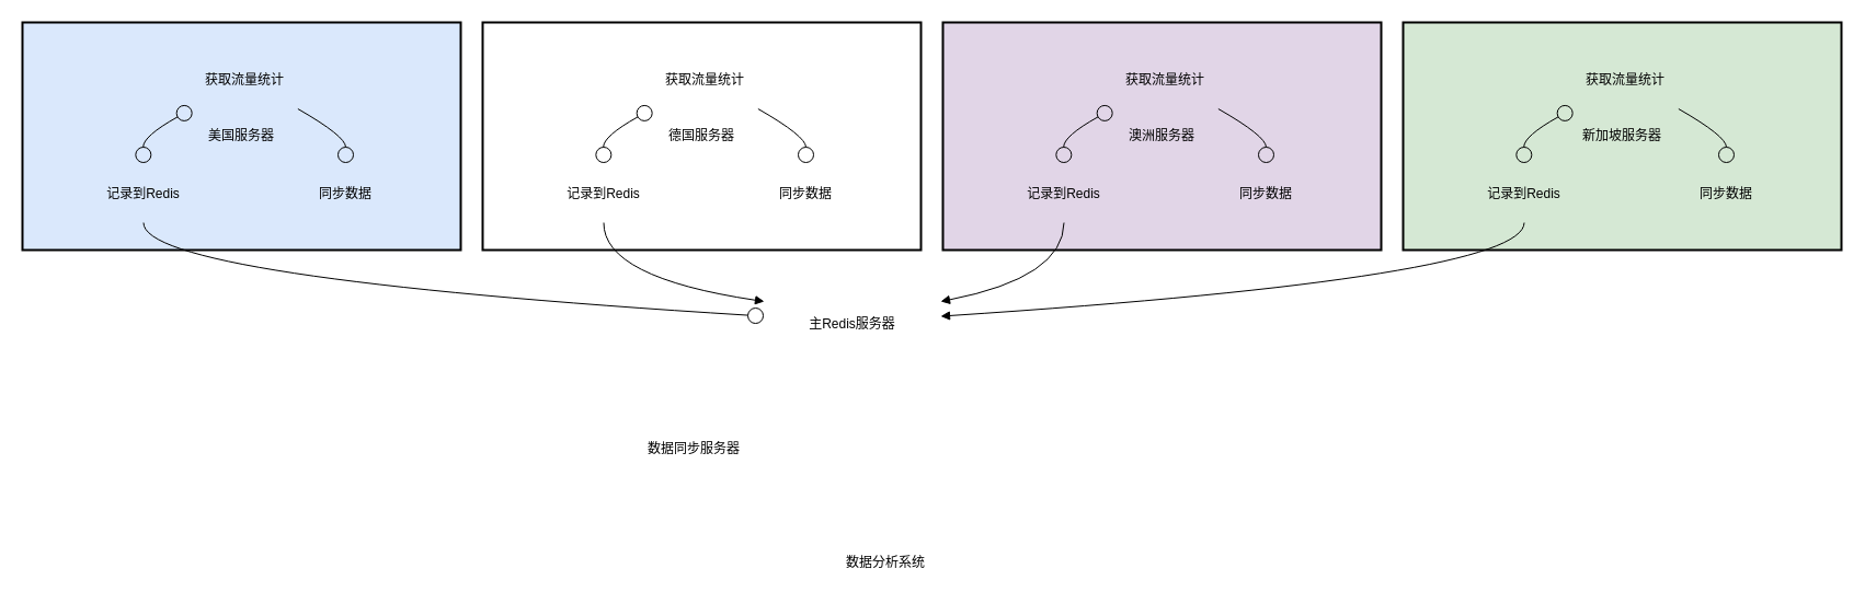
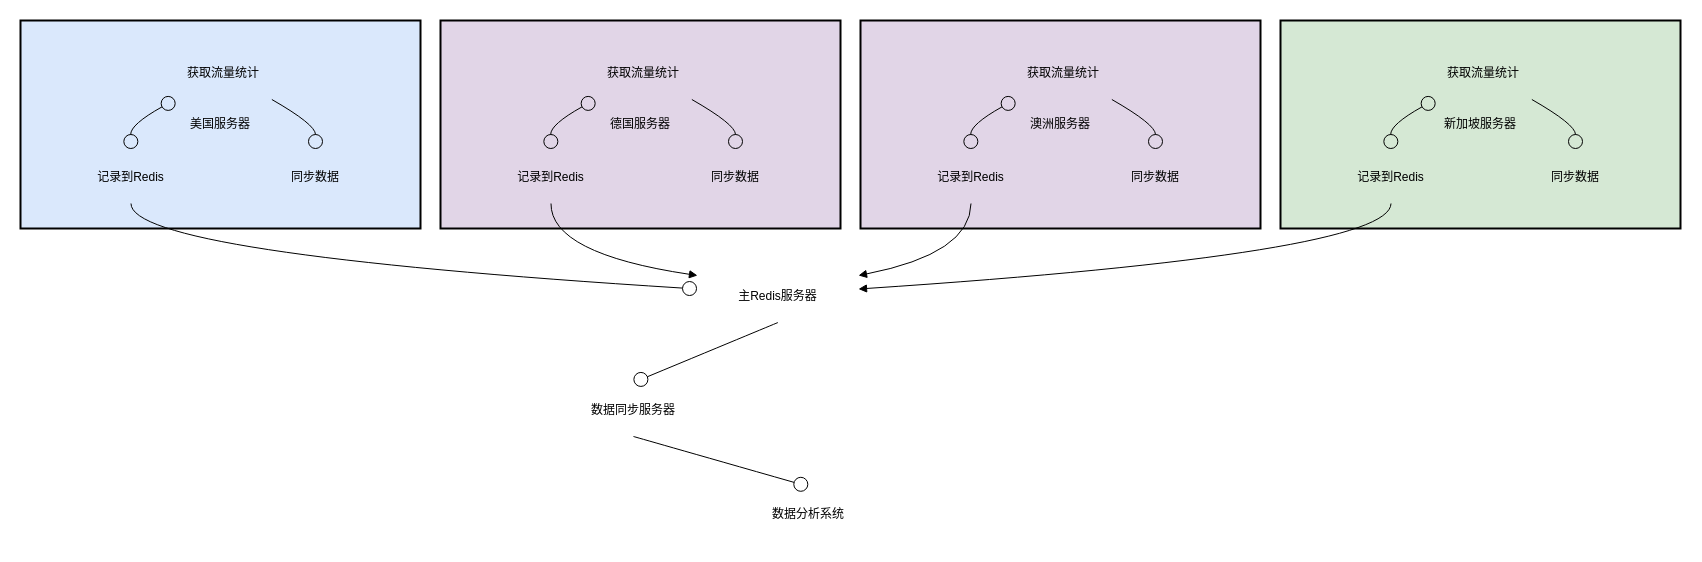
- <mxCell id="4" value="德国服务器" style="whiteSpace=wrap;strokeWidth=2;" vertex="1" parent="1"><mxGeometry x="440" y="20" width="400" height="208" as="geometry" /></mxCell>
+ <mxCell id="4" value="德国服务器" style="whiteSpace=wrap;strokeWidth=2;fillColor=#e1d5e7;" vertex="1" parent="1"><mxGeometry x="440" y="20" width="400" height="208" as="geometry" /></mxCell>
+ <mxCell id="33" value="" style="curved=1;startArrow=none;endArrow=circle;endFill=0;exitX=0.5;exitY=1;entryX=0.5;entryY=0;" edge="1" parent="1" source="18" target="19"><mxGeometry relative="1" as="geometry"><Array as="points" /></mxGeometry></mxCell>
+ <mxCell id="34" value="" style="curved=1;startArrow=none;endArrow=circle;endFill=0;exitX=0.5;exitY=1;entryX=0.5;entryY=0;" edge="1" parent="1" source="19" target="20"><mxGeometry relative="1" as="geometry"><Array as="points" /></mxGeometry></mxCell>
